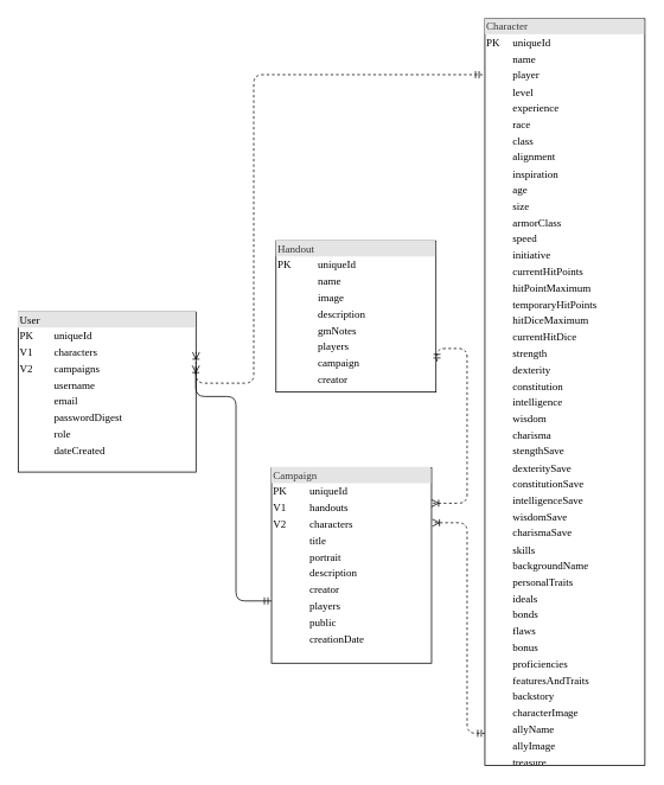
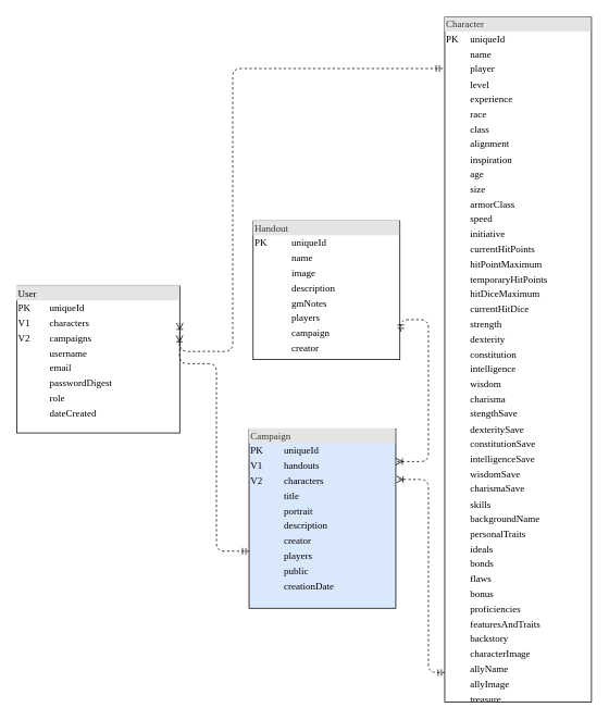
- <mxCell id="3" style="edgeStyle=orthogonalEdgeStyle;html=1;dashed=0;labelBackgroundColor=none;startArrow=ERmandOne;endArrow=ERoneToMany;fontFamily=Verdana;fontSize=12;align=left;entryX=0.999;entryY=0.334;entryDx=0;entryDy=0;entryPerimeter=0;" parent="1" source="4" target="2" edge="1"><mxGeometry relative="1" as="geometry"><mxPoint x="295" y="675" as="sourcePoint" /><mxPoint x="226" y="445" as="targetPoint" /><Array as="points"><mxPoint x="265" y="675" /><mxPoint x="265" y="445" /></Array></mxGeometry></mxCell>
+ <mxCell id="3" style="edgeStyle=orthogonalEdgeStyle;html=1;dashed=1;labelBackgroundColor=none;startArrow=ERmandOne;endArrow=ERoneToMany;fontFamily=Verdana;fontSize=12;align=left;entryX=0.999;entryY=0.334;entryDx=0;entryDy=0;entryPerimeter=0;" parent="1" source="4" target="2" edge="1"><mxGeometry relative="1" as="geometry"><mxPoint x="295" y="675" as="sourcePoint" /><mxPoint x="226" y="445" as="targetPoint" /><Array as="points"><mxPoint x="265" y="675" /><mxPoint x="265" y="445" /></Array></mxGeometry></mxCell>
- <mxCell id="4" value="&lt;div style=&quot;box-sizing: border-box ; width: 100% ; background: #e4e4e4 ; padding: 2px&quot;&gt;&lt;font color=&quot;#363636&quot;&gt;Campaign&lt;/font&gt;&lt;/div&gt;&lt;table style=&quot;width: 100% ; font-size: 1em&quot; cellpadding=&quot;2&quot; cellspacing=&quot;0&quot;&gt;&lt;tbody&gt;&lt;tr&gt;&lt;td&gt;PK&lt;/td&gt;&lt;td&gt;uniqueId&lt;/td&gt;&lt;/tr&gt;&lt;tr&gt;&lt;td&gt;V1&lt;/td&gt;&lt;td&gt;handouts&lt;/td&gt;&lt;/tr&gt;&lt;tr&gt;&lt;td&gt;V2&lt;/td&gt;&lt;td&gt;characters&lt;br&gt;&lt;/td&gt;&lt;/tr&gt;&lt;tr&gt;&lt;td&gt;&lt;br&gt;&lt;/td&gt;&lt;td&gt;title&lt;br&gt;&lt;/td&gt;&lt;/tr&gt;&lt;tr&gt;&lt;td&gt;&lt;br&gt;&lt;/td&gt;&lt;td&gt;portrait&lt;/td&gt;&lt;/tr&gt;&lt;tr&gt;&lt;td&gt;&lt;br&gt;&lt;/td&gt;&lt;td&gt;description&lt;/td&gt;&lt;/tr&gt;&lt;tr&gt;&lt;td&gt;&lt;br&gt;&lt;/td&gt;&lt;td&gt;creator&lt;/td&gt;&lt;/tr&gt;&lt;tr&gt;&lt;td&gt;&lt;br&gt;&lt;/td&gt;&lt;td&gt;players&lt;/td&gt;&lt;/tr&gt;&lt;tr&gt;&lt;td&gt;&lt;br&gt;&lt;/td&gt;&lt;td&gt;public&lt;/td&gt;&lt;/tr&gt;&lt;tr&gt;&lt;td&gt;&lt;br&gt;&lt;/td&gt;&lt;td&gt;creationDate&lt;/td&gt;&lt;/tr&gt;&lt;tr&gt;&lt;td&gt;&lt;br&gt;&lt;/td&gt;&lt;td&gt;&lt;br&gt;&lt;/td&gt;&lt;/tr&gt;&lt;/tbody&gt;&lt;/table&gt;" style="verticalAlign=top;align=left;overflow=fill;html=1;rounded=0;shadow=0;comic=0;labelBackgroundColor=none;strokeWidth=1;fontFamily=Verdana;fontSize=12" parent="1" vertex="1"><mxGeometry x="305" y="525" width="180" height="220" as="geometry" /></mxCell>
+ <mxCell id="4" value="&lt;div style=&quot;box-sizing: border-box ; width: 100% ; background: #e4e4e4 ; padding: 2px&quot;&gt;&lt;font color=&quot;#363636&quot;&gt;Campaign&lt;/font&gt;&lt;/div&gt;&lt;table style=&quot;width: 100% ; font-size: 1em&quot; cellpadding=&quot;2&quot; cellspacing=&quot;0&quot;&gt;&lt;tbody&gt;&lt;tr&gt;&lt;td&gt;PK&lt;/td&gt;&lt;td&gt;uniqueId&lt;/td&gt;&lt;/tr&gt;&lt;tr&gt;&lt;td&gt;V1&lt;/td&gt;&lt;td&gt;handouts&lt;/td&gt;&lt;/tr&gt;&lt;tr&gt;&lt;td&gt;V2&lt;/td&gt;&lt;td&gt;characters&lt;br&gt;&lt;/td&gt;&lt;/tr&gt;&lt;tr&gt;&lt;td&gt;&lt;br&gt;&lt;/td&gt;&lt;td&gt;title&lt;br&gt;&lt;/td&gt;&lt;/tr&gt;&lt;tr&gt;&lt;td&gt;&lt;br&gt;&lt;/td&gt;&lt;td&gt;portrait&lt;/td&gt;&lt;/tr&gt;&lt;tr&gt;&lt;td&gt;&lt;br&gt;&lt;/td&gt;&lt;td&gt;description&lt;/td&gt;&lt;/tr&gt;&lt;tr&gt;&lt;td&gt;&lt;br&gt;&lt;/td&gt;&lt;td&gt;creator&lt;/td&gt;&lt;/tr&gt;&lt;tr&gt;&lt;td&gt;&lt;br&gt;&lt;/td&gt;&lt;td&gt;players&lt;/td&gt;&lt;/tr&gt;&lt;tr&gt;&lt;td&gt;&lt;br&gt;&lt;/td&gt;&lt;td&gt;public&lt;/td&gt;&lt;/tr&gt;&lt;tr&gt;&lt;td&gt;&lt;br&gt;&lt;/td&gt;&lt;td&gt;creationDate&lt;/td&gt;&lt;/tr&gt;&lt;tr&gt;&lt;td&gt;&lt;br&gt;&lt;/td&gt;&lt;td&gt;&lt;br&gt;&lt;/td&gt;&lt;/tr&gt;&lt;/tbody&gt;&lt;/table&gt;" style="verticalAlign=top;align=left;overflow=fill;html=1;rounded=0;shadow=0;comic=0;labelBackgroundColor=none;strokeWidth=1;fontFamily=Verdana;fontSize=12;fillColor=#dae8fc;" parent="1" vertex="1"><mxGeometry x="305" y="525" width="180" height="220" as="geometry" /></mxCell>
